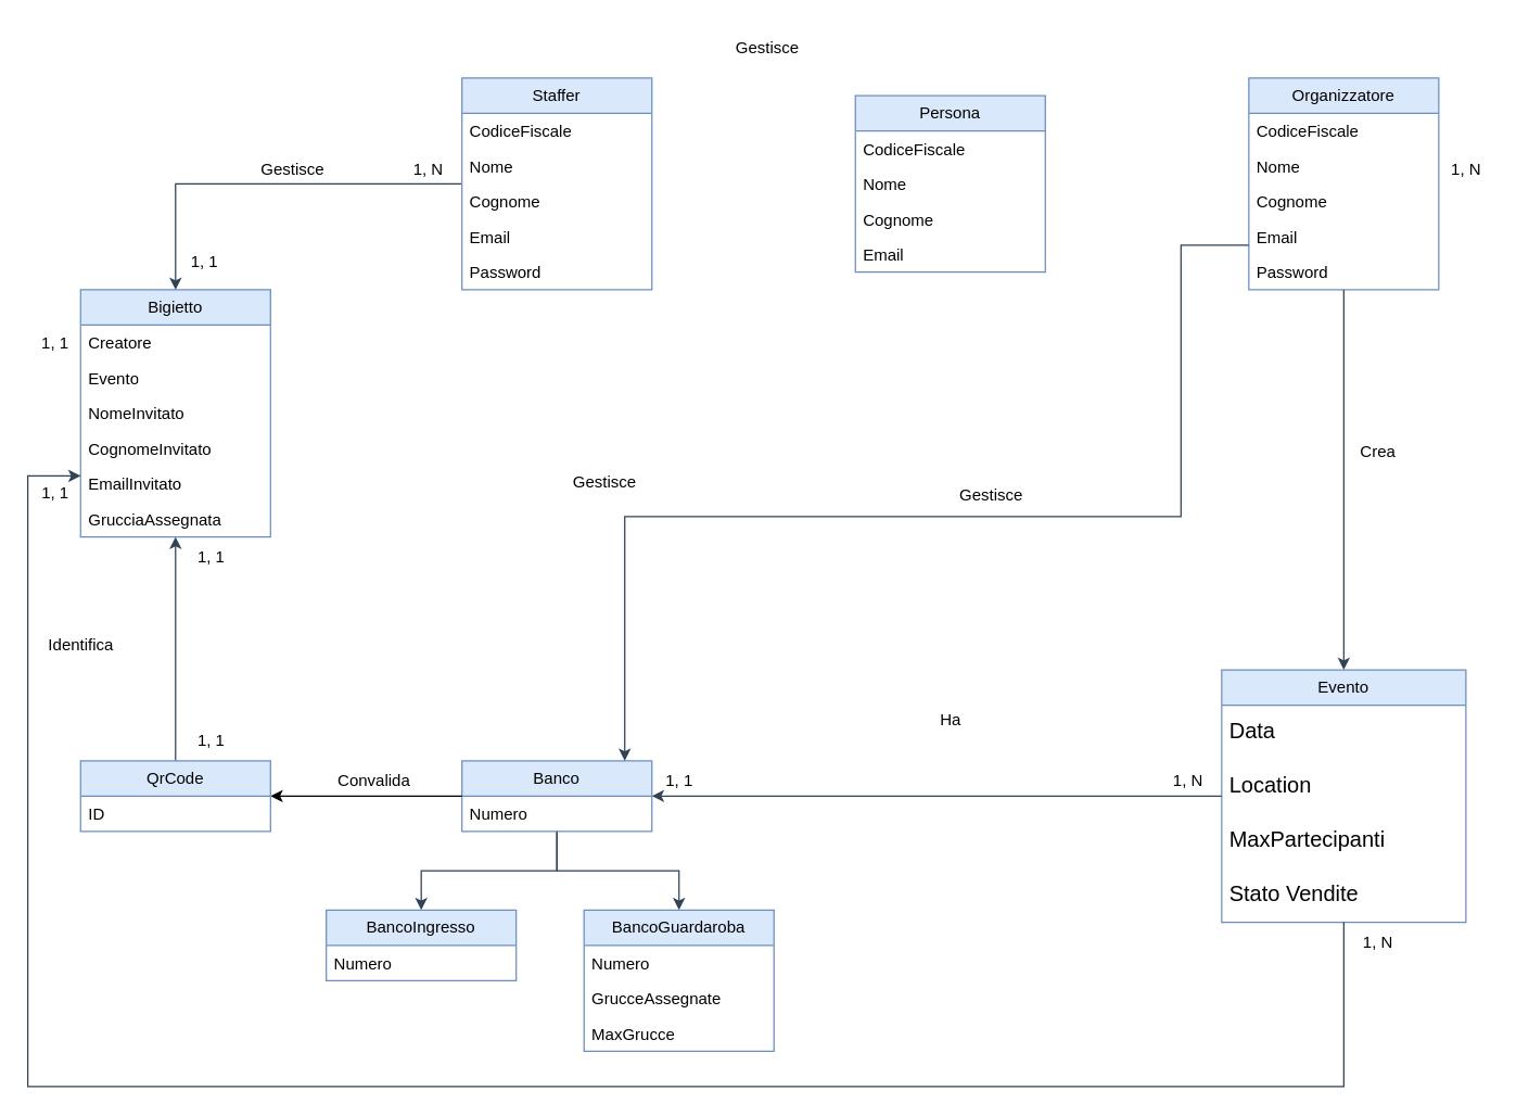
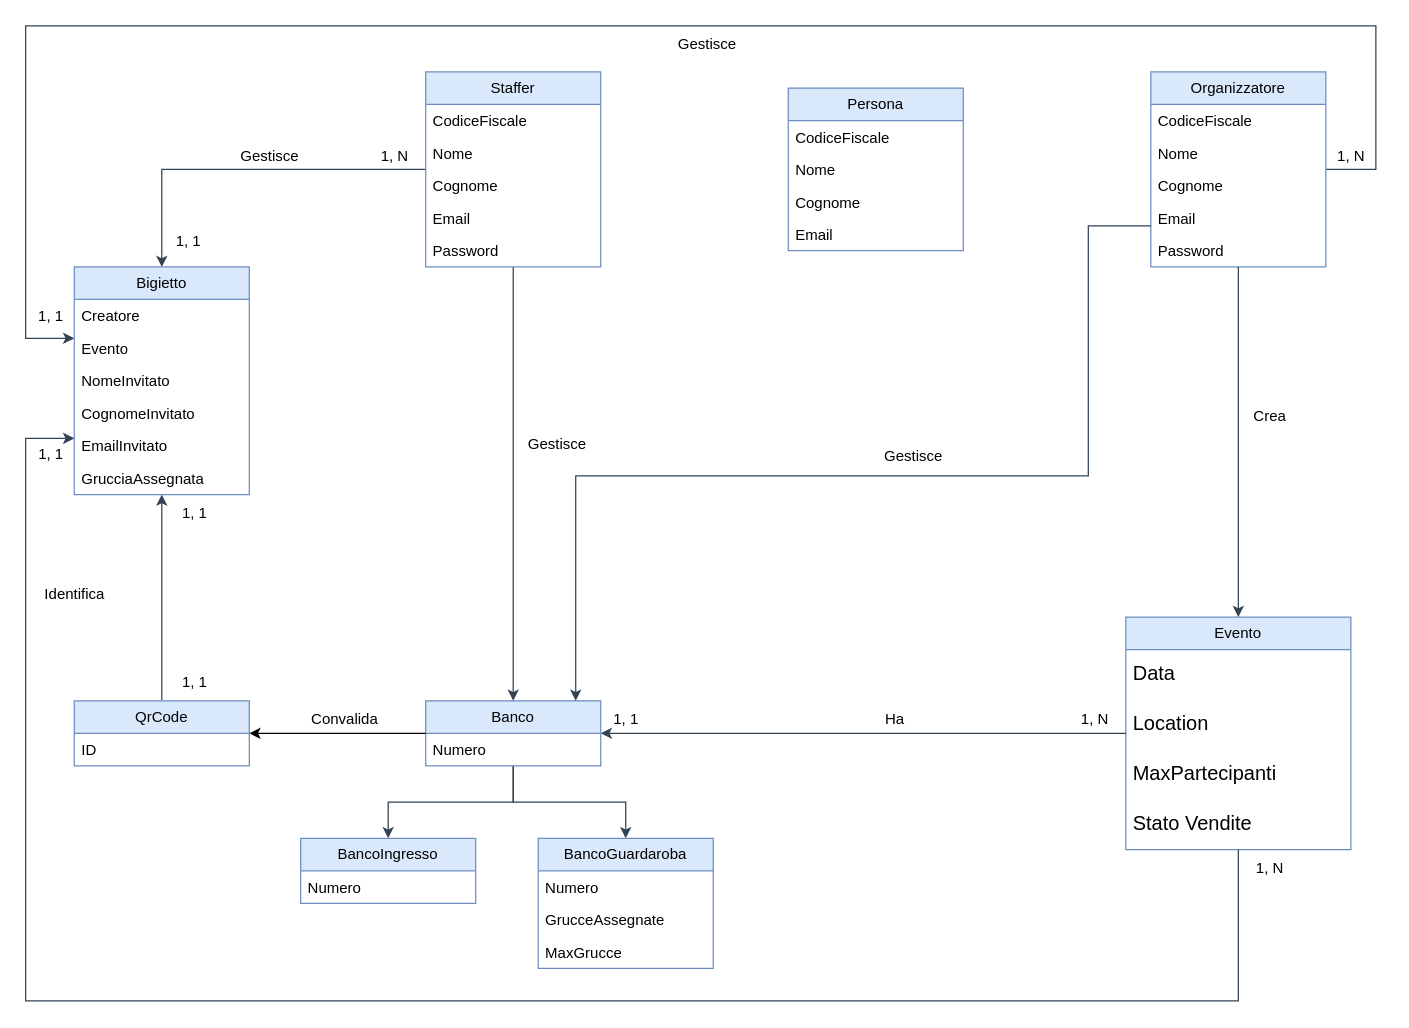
+ <mxCell id="7" style="edgeStyle=orthogonalEdgeStyle;rounded=0;orthogonalLoop=1;jettySize=auto;html=1;fillColor=#647687;strokeColor=#314354;" parent="1" source="8" target="41" edge="1"><mxGeometry relative="1" as="geometry"><Array as="points"><mxPoint x="1100" y="135" /><mxPoint x="1100" y="20" /><mxPoint x="20" y="20" /><mxPoint x="20" y="270" /></Array></mxGeometry></mxCell>
+ <mxCell id="15" style="edgeStyle=orthogonalEdgeStyle;rounded=0;orthogonalLoop=1;jettySize=auto;html=1;fillColor=#647687;strokeColor=#314354;" parent="1" source="16" target="24" edge="1"><mxGeometry relative="1" as="geometry"><Array as="points"><mxPoint x="410" y="519.91" /><mxPoint x="410" y="519.91" /></Array></mxGeometry></mxCell>
- <mxCell id="50" value="Ha" style="text;html=1;align=center;verticalAlign=middle;resizable=0;points=[];autosize=1;strokeColor=none;fillColor=none;fontFamily=Helvetica;fontSize=12;fontColor=default;fontStyle=0;" parent="1" vertex="1"><mxGeometry x="680" y="514.91" width="40" height="30" as="geometry" /></mxCell>
+ <mxCell id="50" value="Ha" style="text;html=1;align=center;verticalAlign=middle;resizable=0;points=[];autosize=1;strokeColor=none;fillColor=none;fontFamily=Helvetica;fontSize=12;fontColor=default;fontStyle=0;" parent="1" vertex="1"><mxGeometry x="695" y="559.91" width="40" height="30" as="geometry" /></mxCell>
